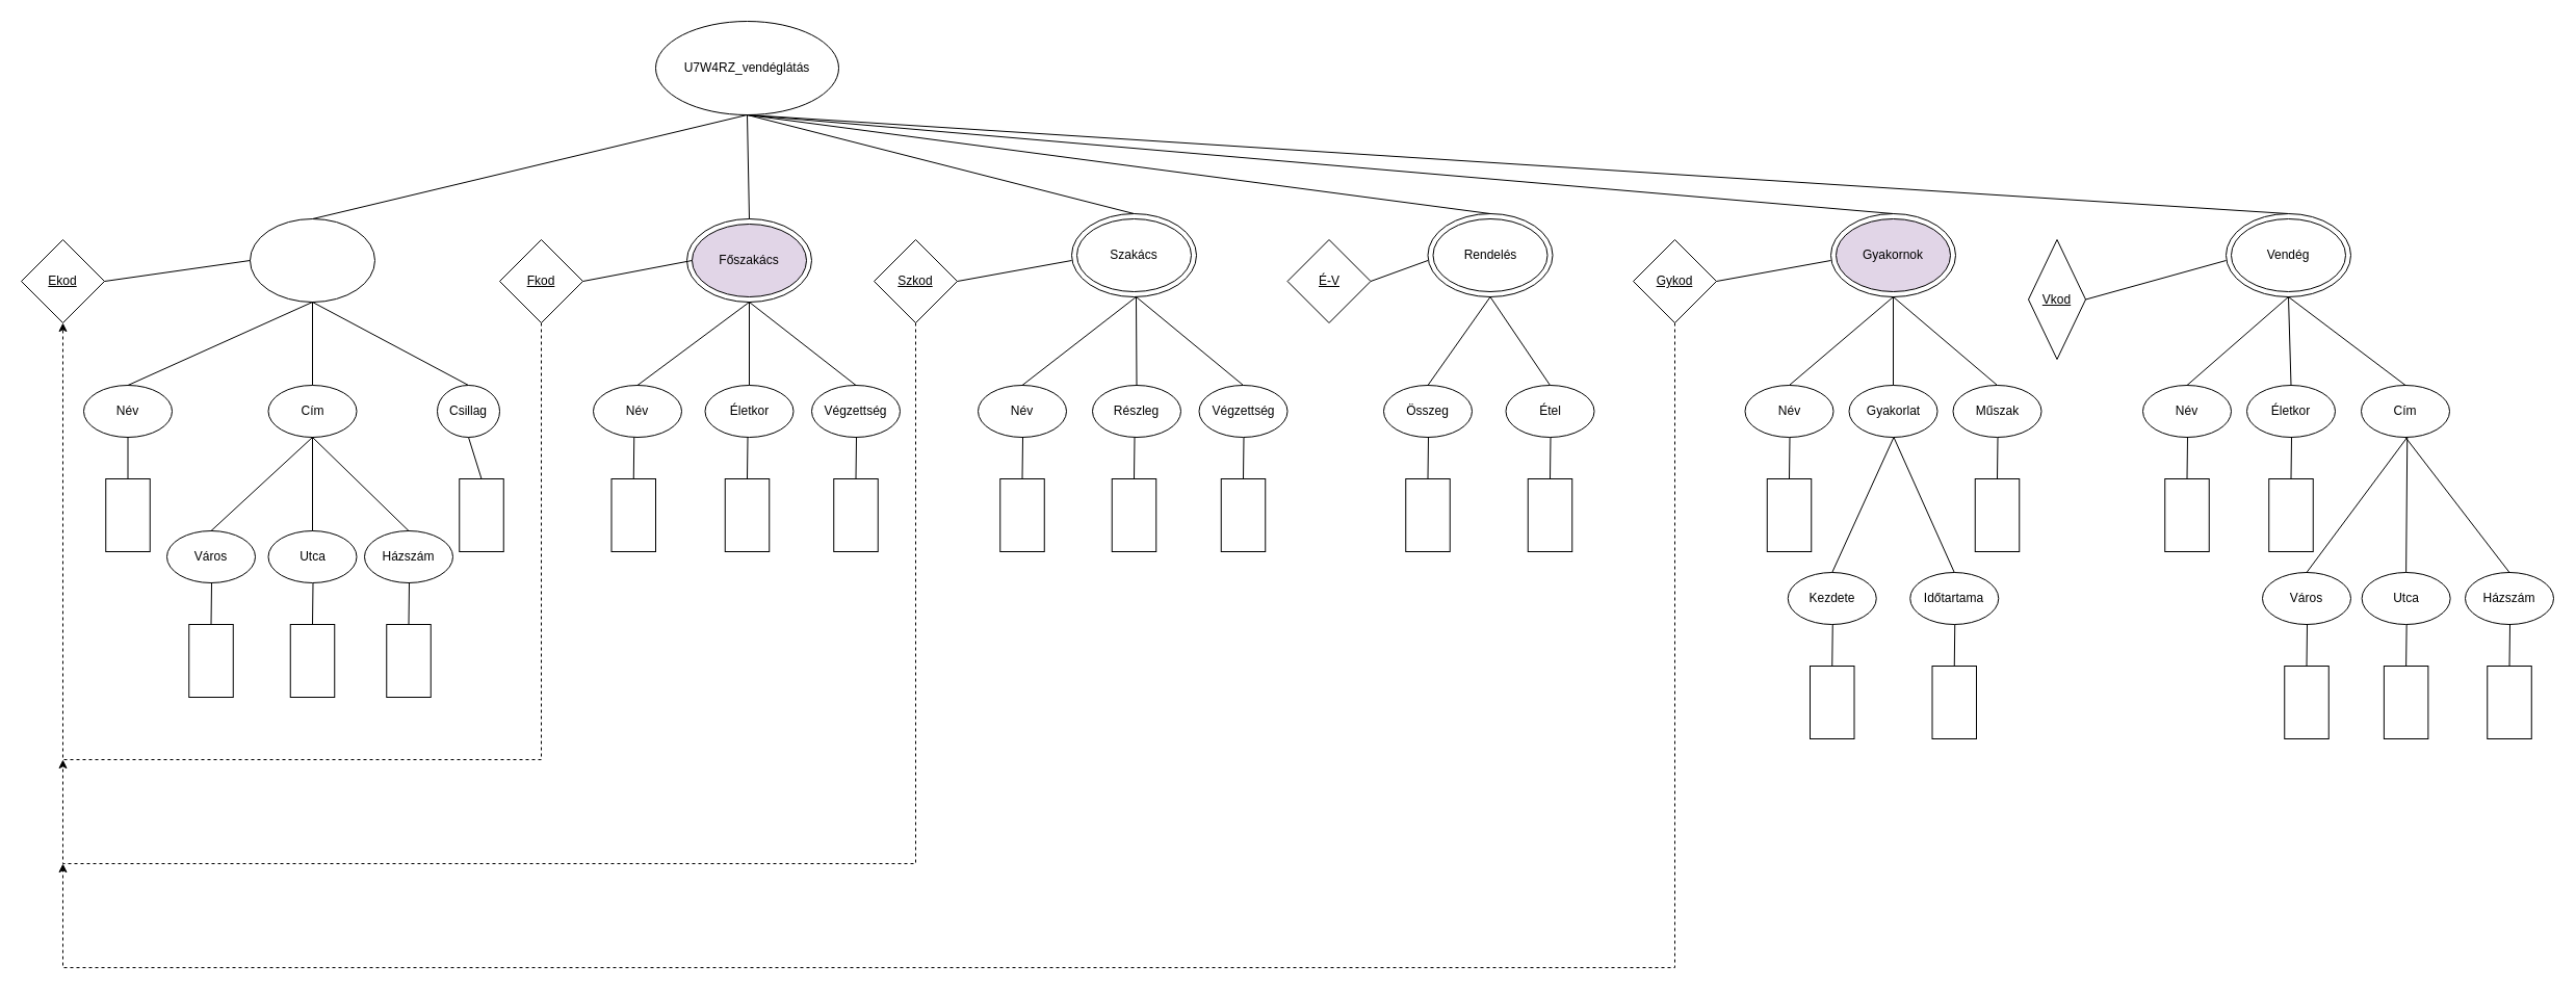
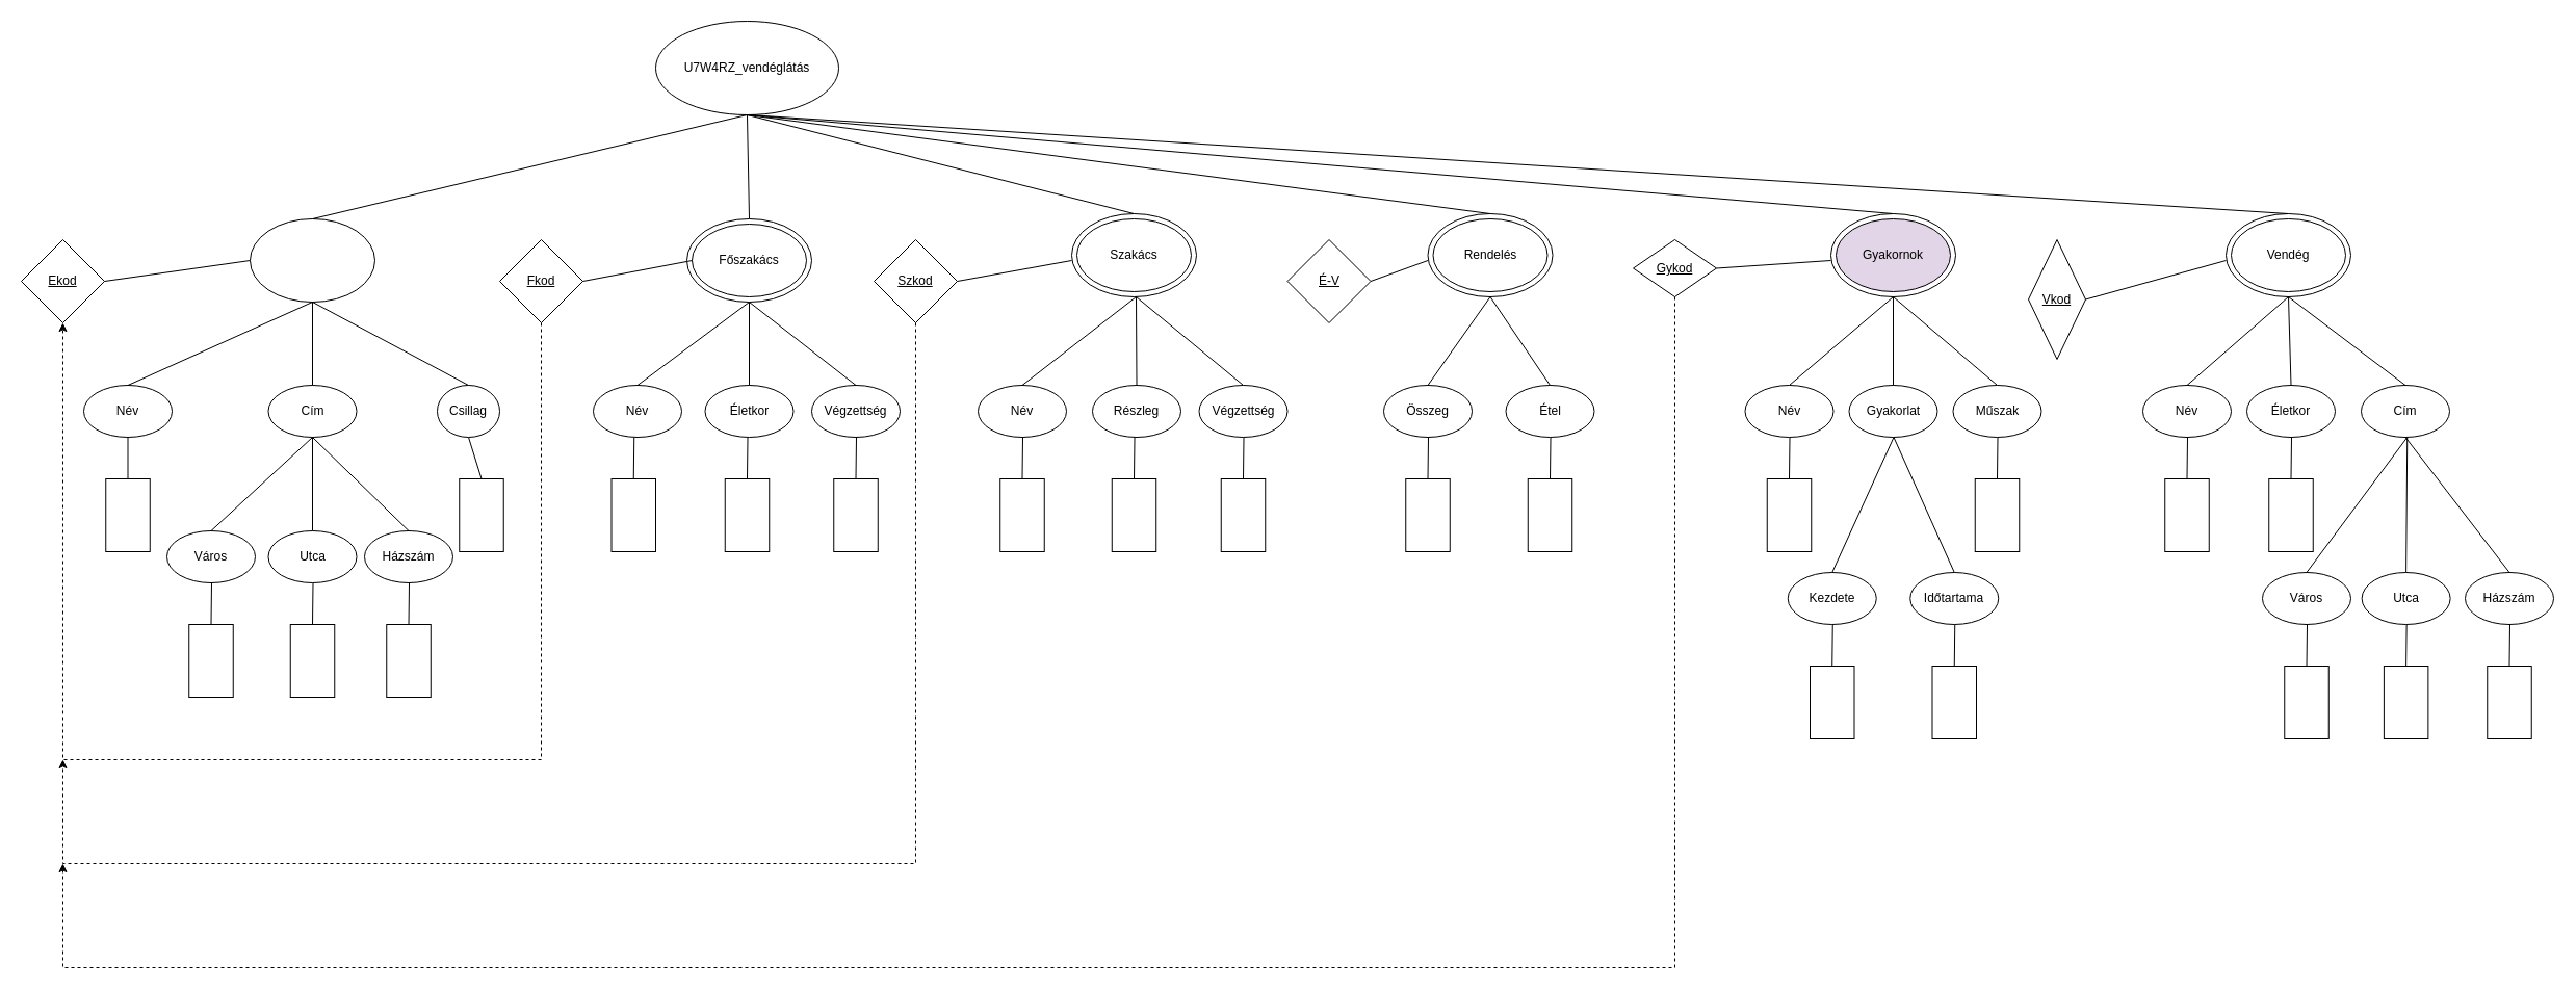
- <mxCell id="5" value="Főszakács" style="ellipse;whiteSpace=wrap;html=1;fillColor=#e1d5e7;" parent="1" vertex="1"><mxGeometry x="665" y="215" width="110" height="70" as="geometry" /></mxCell>
+ <mxCell id="5" value="Főszakács" style="ellipse;whiteSpace=wrap;html=1;" parent="1" vertex="1"><mxGeometry x="665" y="215" width="110" height="70" as="geometry" /></mxCell>
- <mxCell id="65" value="&lt;u&gt;Gykod&lt;/u&gt;" style="rhombus;whiteSpace=wrap;html=1;" parent="1" vertex="1"><mxGeometry x="1570" y="230" width="80" height="80" as="geometry" /></mxCell>
+ <mxCell id="65" value="&lt;u&gt;Gykod&lt;/u&gt;" style="rhombus;whiteSpace=wrap;html=1;" parent="1" vertex="1"><mxGeometry x="1570" y="230" width="80" height="55" as="geometry" /></mxCell>
